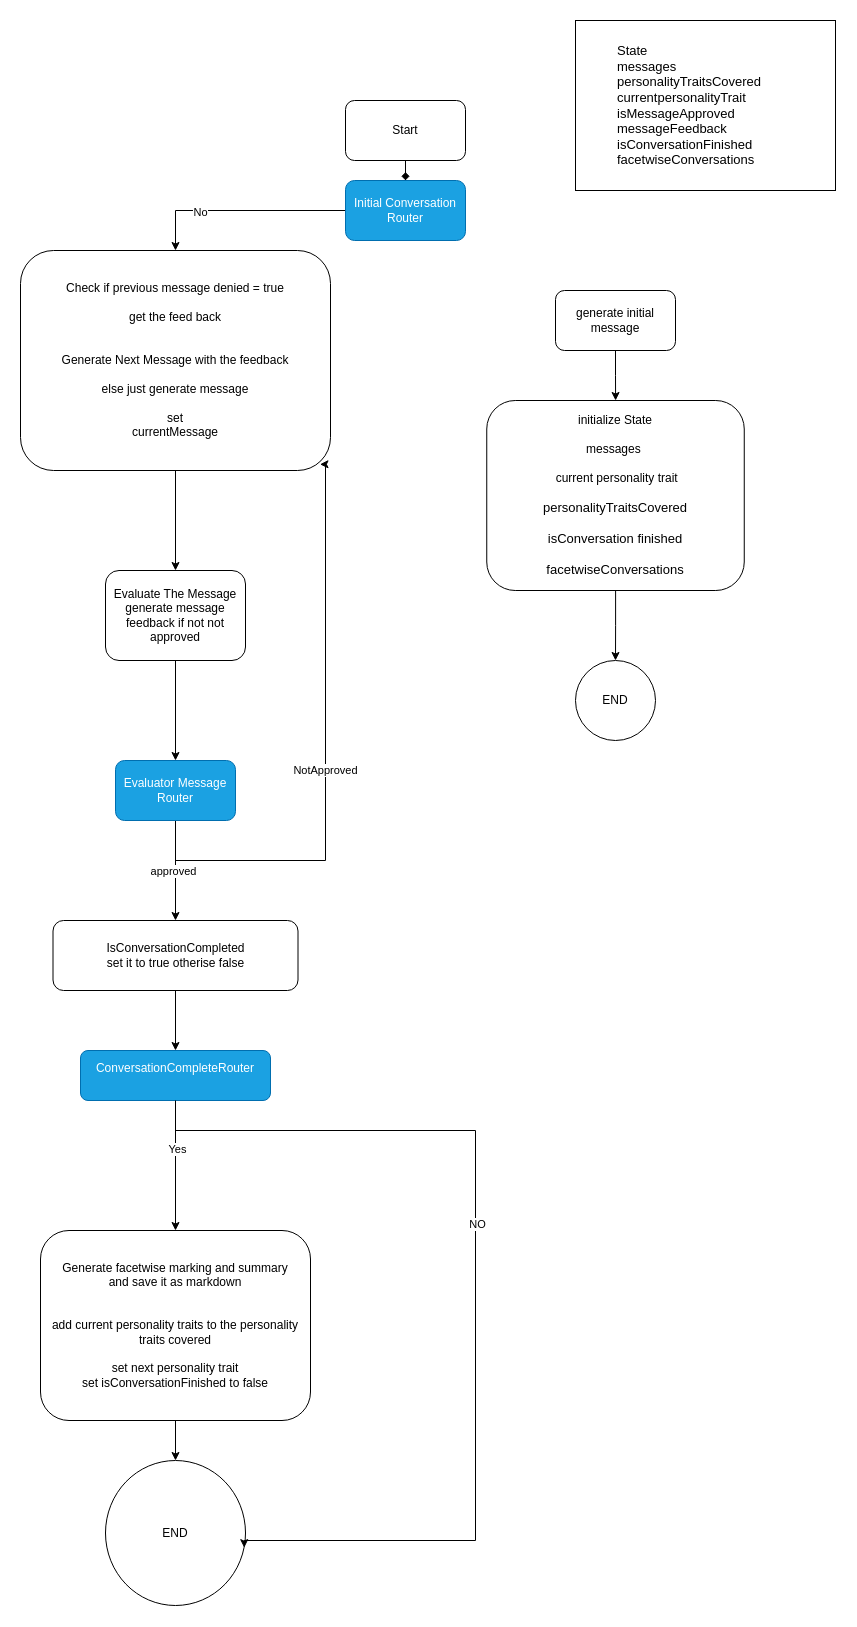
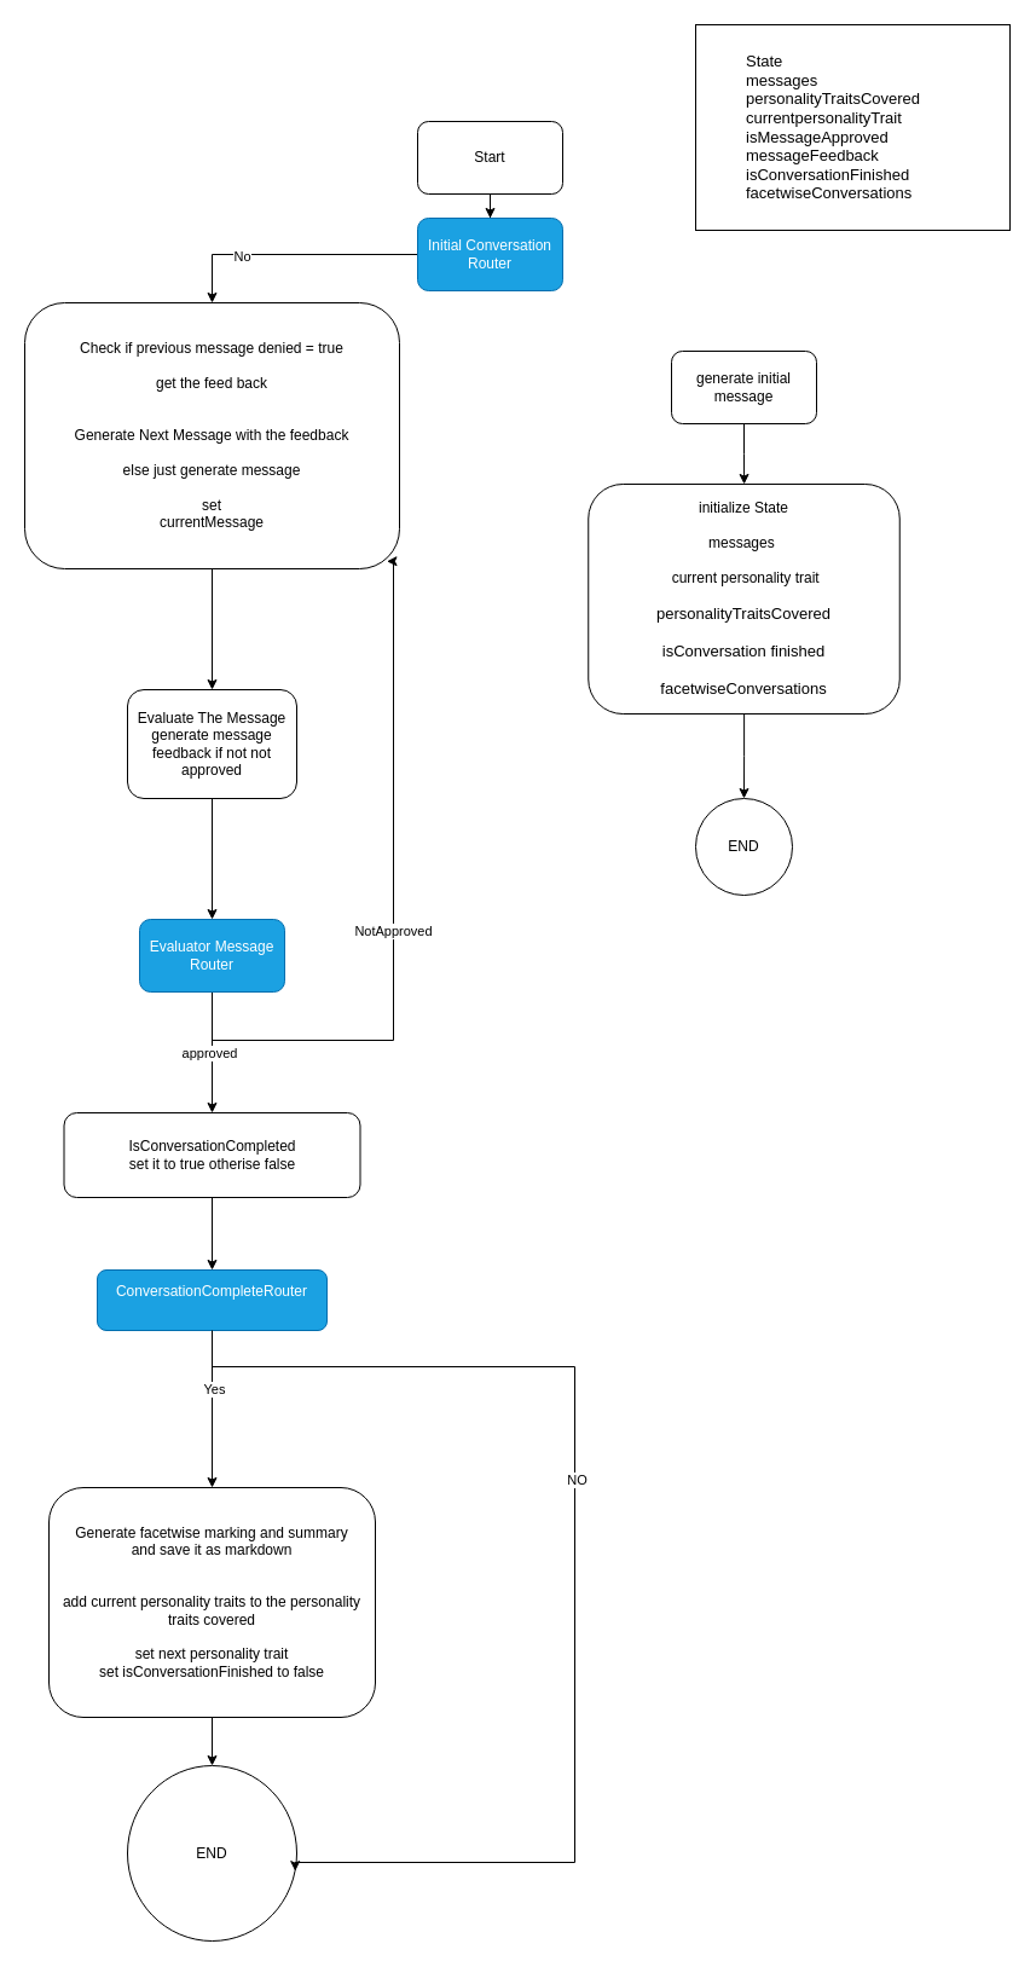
- <mxCell id="2" value="" style="edgeStyle=orthogonalEdgeStyle;rounded=0;orthogonalLoop=1;jettySize=auto;html=1;endArrow=diamond;" parent="1" source="3" target="6" edge="1"><mxGeometry relative="1" as="geometry" /></mxCell>
+ <mxCell id="2" value="" style="edgeStyle=orthogonalEdgeStyle;rounded=0;orthogonalLoop=1;jettySize=auto;html=1;" parent="1" source="3" target="6" edge="1"><mxGeometry relative="1" as="geometry" /></mxCell>
